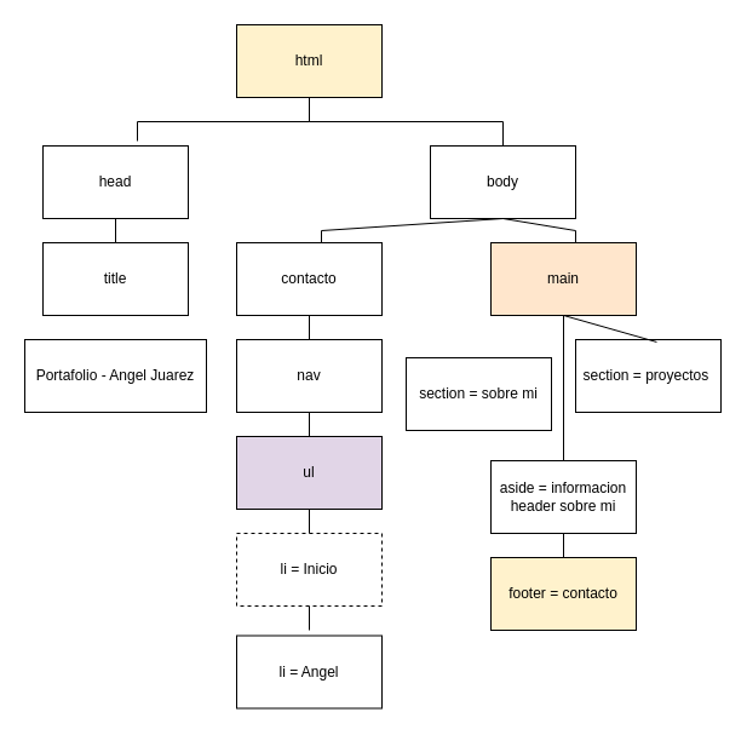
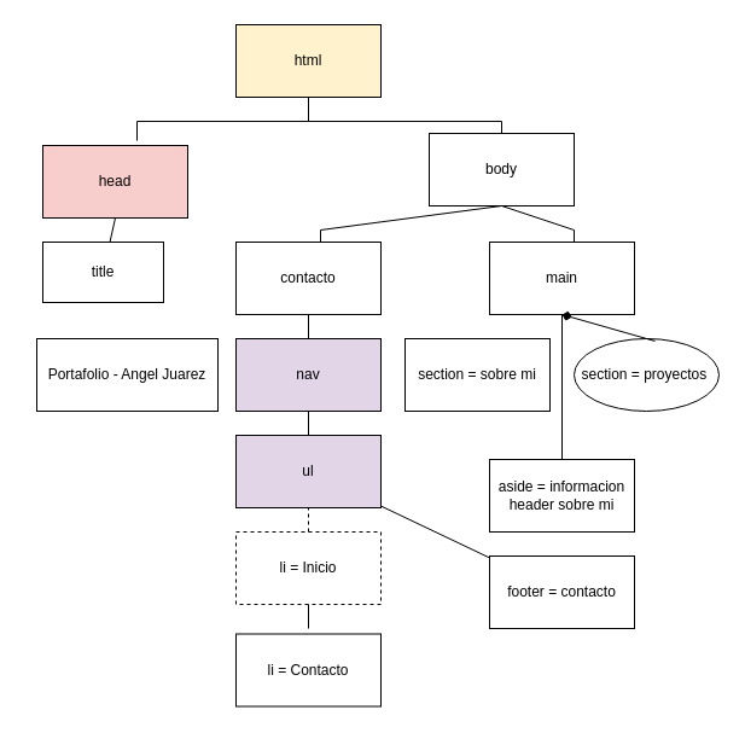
- <mxCell id="3" value="head" style="rounded=0;whiteSpace=wrap;html=1;" vertex="1" parent="1"><mxGeometry x="35" y="120" width="120" height="60" as="geometry" /></mxCell>
+ <mxCell id="3" value="head" style="rounded=0;whiteSpace=wrap;html=1;fillColor=#f8cecc;" vertex="1" parent="1"><mxGeometry x="35" y="120" width="120" height="60" as="geometry" /></mxCell>
- <mxCell id="4" value="body" style="rounded=0;whiteSpace=wrap;html=1;" vertex="1" parent="1"><mxGeometry x="355" y="120" width="120" height="60" as="geometry" /></mxCell>
+ <mxCell id="4" value="body" style="rounded=0;whiteSpace=wrap;html=1;" vertex="1" parent="1"><mxGeometry x="355" y="110" width="120" height="60" as="geometry" /></mxCell>
- <mxCell id="5" value="title" style="rounded=0;whiteSpace=wrap;html=1;" vertex="1" parent="1"><mxGeometry x="35" y="200" width="120" height="60" as="geometry" /></mxCell>
+ <mxCell id="5" value="title" style="rounded=0;whiteSpace=wrap;html=1;" vertex="1" parent="1"><mxGeometry x="35" y="200" width="100" height="50" as="geometry" /></mxCell>
- <mxCell id="12" value="main" style="rounded=0;whiteSpace=wrap;html=1;fillColor=#ffe6cc;" vertex="1" parent="1"><mxGeometry x="405" y="200" width="120" height="60" as="geometry" /></mxCell>
+ <mxCell id="12" value="main" style="rounded=0;whiteSpace=wrap;html=1;" vertex="1" parent="1"><mxGeometry x="405" y="200" width="120" height="60" as="geometry" /></mxCell>
- <mxCell id="27" value="" style="endArrow=none;html=1;rounded=0;entryX=0.5;entryY=1;entryDx=0;entryDy=0;exitX=0.558;exitY=0.033;exitDx=0;exitDy=0;exitPerimeter=0;" edge="1" parent="1" source="14" target="12"><mxGeometry width="50" height="50" relative="1" as="geometry"><mxPoint x="225" y="440" as="sourcePoint" /><mxPoint x="275" y="390" as="targetPoint" /></mxGeometry></mxCell>
+ <mxCell id="27" value="" style="endArrow=diamond;html=1;rounded=0;entryX=0.5;entryY=1;entryDx=0;entryDy=0;exitX=0.558;exitY=0.033;exitDx=0;exitDy=0;exitPerimeter=0;" edge="1" parent="1" source="14" target="12"><mxGeometry width="50" height="50" relative="1" as="geometry"><mxPoint x="225" y="440" as="sourcePoint" /><mxPoint x="275" y="390" as="targetPoint" /></mxGeometry></mxCell>
- <mxCell id="6" value="Portafolio - Angel Juarez" style="rounded=0;whiteSpace=wrap;html=1;" vertex="1" parent="1"><mxGeometry x="20" y="280" width="150" height="60" as="geometry" /></mxCell>
+ <mxCell id="6" value="Portafolio - Angel Juarez" style="rounded=0;whiteSpace=wrap;html=1;" vertex="1" parent="1"><mxGeometry x="30" y="280" width="150" height="60" as="geometry" /></mxCell>
- <mxCell id="8" value="nav" style="rounded=0;whiteSpace=wrap;html=1;" vertex="1" parent="1"><mxGeometry x="195" y="280" width="120" height="60" as="geometry" /></mxCell>
+ <mxCell id="8" value="nav" style="rounded=0;whiteSpace=wrap;html=1;fillColor=#e1d5e7;" vertex="1" parent="1"><mxGeometry x="195" y="280" width="120" height="60" as="geometry" /></mxCell>
- <mxCell id="14" value="section = proyectos&amp;nbsp;" style="rounded=0;whiteSpace=wrap;html=1;" vertex="1" parent="1"><mxGeometry x="475" y="280" width="120" height="60" as="geometry" /></mxCell>
+ <mxCell id="14" value="section = proyectos&amp;nbsp;" style="ellipse;whiteSpace=wrap;html=1;" vertex="1" parent="1"><mxGeometry x="475" y="280" width="120" height="60" as="geometry" /></mxCell>
- <mxCell id="13" value="section = sobre mi" style="rounded=0;whiteSpace=wrap;html=1;" vertex="1" parent="1"><mxGeometry x="335" y="295" width="120" height="60" as="geometry" /></mxCell>
+ <mxCell id="13" value="section = sobre mi" style="rounded=0;whiteSpace=wrap;html=1;" vertex="1" parent="1"><mxGeometry x="335" y="280" width="120" height="60" as="geometry" /></mxCell>
- <mxCell id="25" value="" style="endArrow=none;html=1;rounded=0;entryX=0.5;entryY=1;entryDx=0;entryDy=0;exitX=0.5;exitY=0;exitDx=0;exitDy=0;" edge="1" parent="1" source="11" target="9"><mxGeometry width="50" height="50" relative="1" as="geometry"><mxPoint x="225" y="440" as="sourcePoint" /><mxPoint x="275" y="390" as="targetPoint" /></mxGeometry></mxCell>
+ <mxCell id="25" value="" style="endArrow=none;html=1;rounded=0;entryX=0.5;entryY=1;entryDx=0;entryDy=0;exitX=0.5;exitY=0;exitDx=0;exitDy=0;dashed=1;" edge="1" parent="1" source="11" target="9"><mxGeometry width="50" height="50" relative="1" as="geometry"><mxPoint x="225" y="440" as="sourcePoint" /><mxPoint x="275" y="390" as="targetPoint" /></mxGeometry></mxCell>
- <mxCell id="29" value="" style="endArrow=none;html=1;rounded=0;entryX=0.5;entryY=1;entryDx=0;entryDy=0;" edge="1" parent="1" source="17" target="16"><mxGeometry width="50" height="50" relative="1" as="geometry"><mxPoint x="225" y="440" as="sourcePoint" /><mxPoint x="275" y="390" as="targetPoint" /></mxGeometry></mxCell>
+ <mxCell id="29" value="" style="endArrow=none;html=1;rounded=0;" edge="1" parent="1" source="17" target="9"><mxGeometry width="50" height="50" relative="1" as="geometry"><mxPoint x="225" y="440" as="sourcePoint" /><mxPoint x="275" y="390" as="targetPoint" /></mxGeometry></mxCell>
- <mxCell id="17" value="footer = contacto" style="rounded=0;whiteSpace=wrap;html=1;fillColor=#fff2cc;" vertex="1" parent="1"><mxGeometry x="405" y="460" width="120" height="60" as="geometry" /></mxCell>
+ <mxCell id="17" value="footer = contacto" style="rounded=0;whiteSpace=wrap;html=1;" vertex="1" parent="1"><mxGeometry x="405" y="460" width="120" height="60" as="geometry" /></mxCell>
- <mxCell id="10" value="li = Angel" style="rounded=0;whiteSpace=wrap;html=1;" vertex="1" parent="1"><mxGeometry x="195" y="524.5" width="120" height="60" as="geometry" /></mxCell>
+ <mxCell id="10" value="li = Contacto" style="rounded=0;whiteSpace=wrap;html=1;" vertex="1" parent="1"><mxGeometry x="195" y="524.5" width="120" height="60" as="geometry" /></mxCell>
